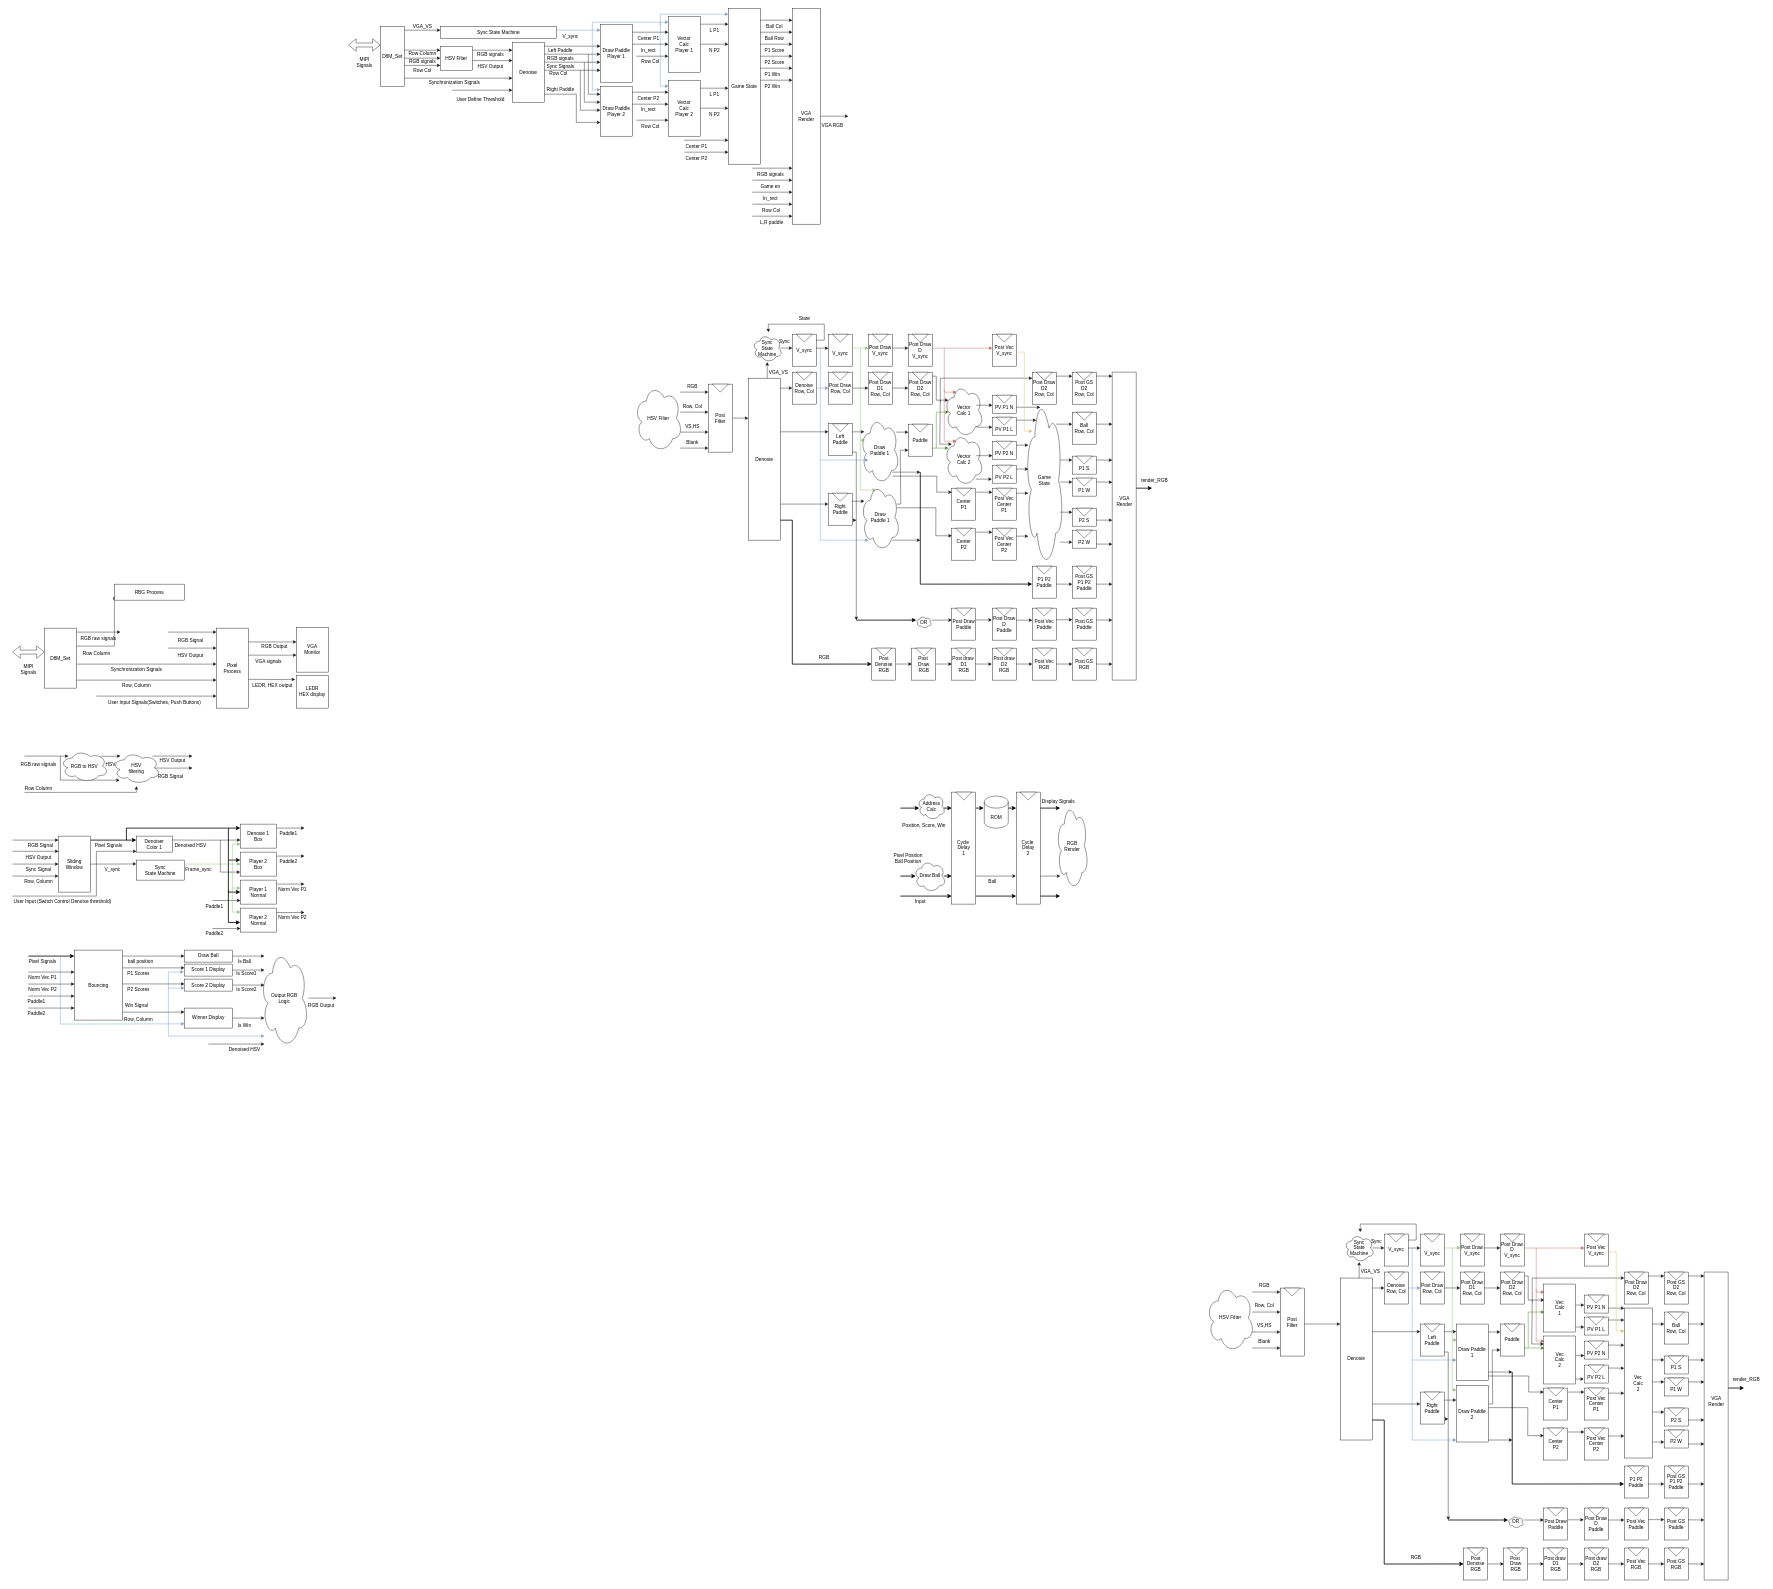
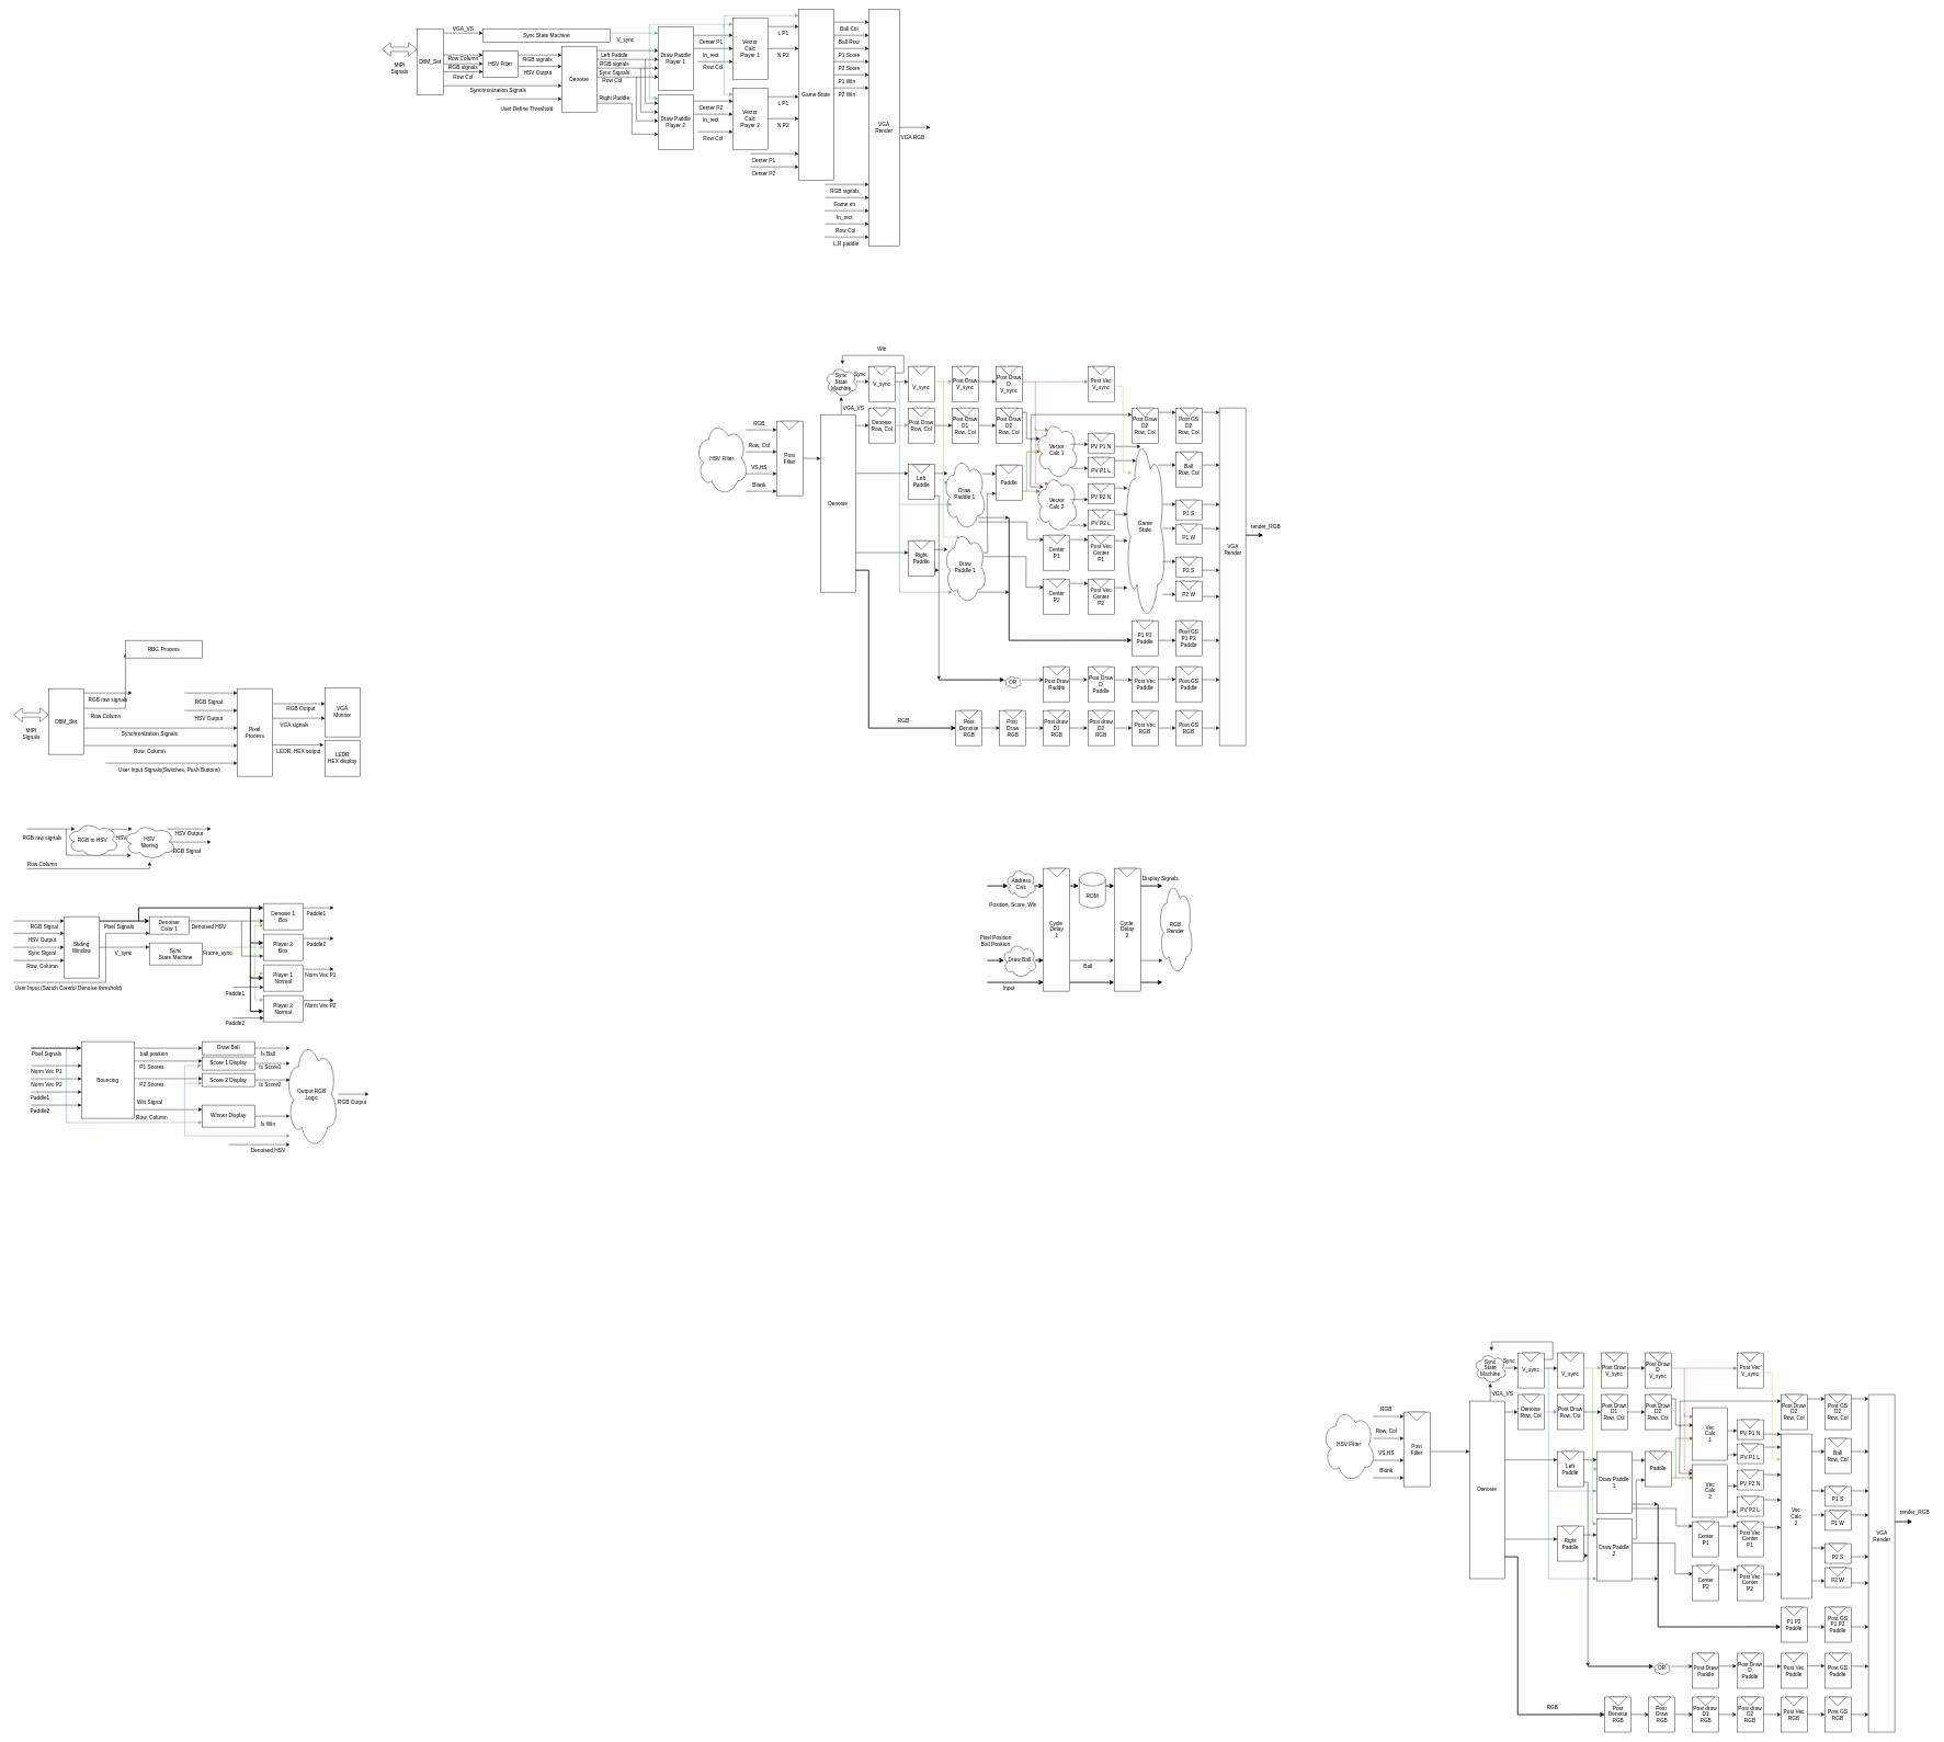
- <mxCell id="231" value="State" style="text;html=1;align=center;verticalAlign=middle;resizable=0;points=[];autosize=1;strokeColor=none;fillColor=none;" vertex="1" parent="1"><mxGeometry x="1985" y="780" width="50" height="30" as="geometry" /></mxCell>
+ <mxCell id="231" value="Win" style="text;html=1;align=center;verticalAlign=middle;resizable=0;points=[];autosize=1;strokeColor=none;fillColor=none;" vertex="1" parent="1"><mxGeometry x="1985" y="780" width="50" height="30" as="geometry" /></mxCell>
